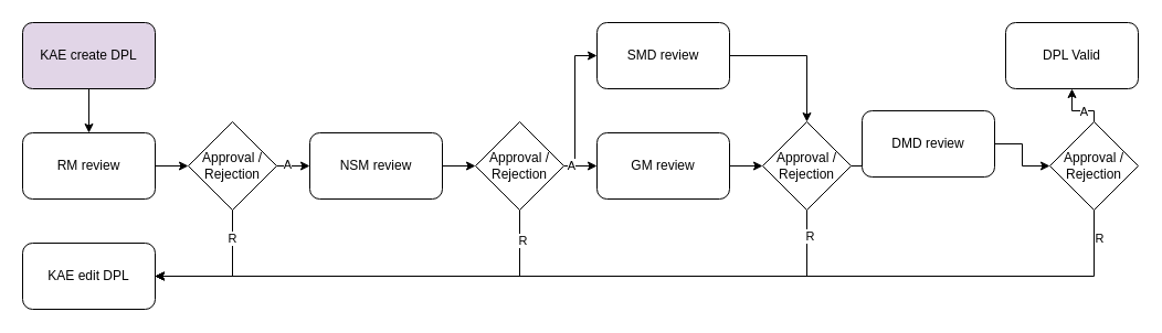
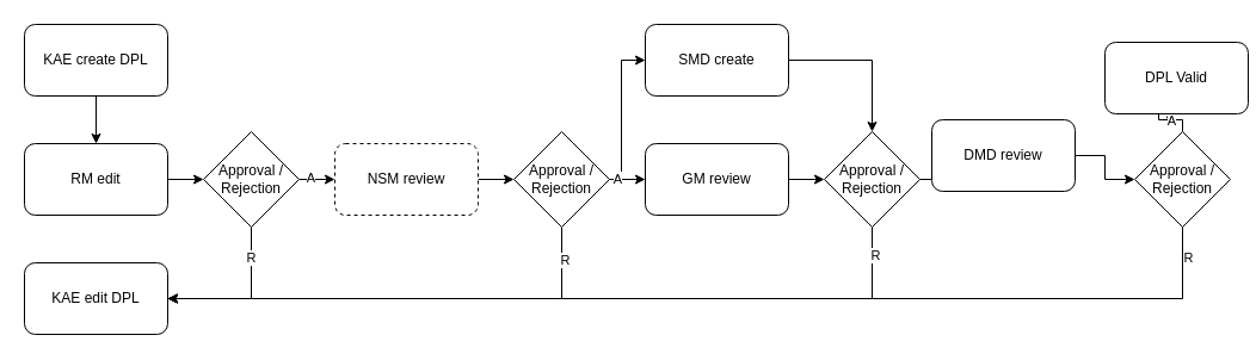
- <mxCell id="3" value="KAE create DPL" style="rounded=1;whiteSpace=wrap;html=1;fillColor=#e1d5e7;" vertex="1" parent="1"><mxGeometry x="20" y="20" width="120" height="60" as="geometry" /></mxCell>
+ <mxCell id="3" value="KAE create DPL" style="rounded=1;whiteSpace=wrap;html=1;" vertex="1" parent="1"><mxGeometry x="20" y="20" width="120" height="60" as="geometry" /></mxCell>
- <mxCell id="28" value="SMD review" style="rounded=1;whiteSpace=wrap;html=1;" vertex="1" parent="1"><mxGeometry x="540" y="20" width="120" height="60" as="geometry" /></mxCell>
+ <mxCell id="28" value="SMD create" style="rounded=1;whiteSpace=wrap;html=1;" vertex="1" parent="1"><mxGeometry x="540" y="20" width="120" height="60" as="geometry" /></mxCell>
- <mxCell id="36" value="DPL Valid" style="rounded=1;whiteSpace=wrap;html=1;" vertex="1" parent="1"><mxGeometry x="910" y="20" width="120" height="60" as="geometry" /></mxCell>
+ <mxCell id="36" value="DPL Valid" style="rounded=1;whiteSpace=wrap;html=1;" vertex="1" parent="1"><mxGeometry x="925" y="35" width="120" height="60" as="geometry" /></mxCell>
- <mxCell id="5" value="RM review" style="rounded=1;whiteSpace=wrap;html=1;" vertex="1" parent="1"><mxGeometry x="20" y="120" width="120" height="60" as="geometry" /></mxCell>
+ <mxCell id="5" value="RM edit" style="rounded=1;whiteSpace=wrap;html=1;" vertex="1" parent="1"><mxGeometry x="20" y="120" width="120" height="60" as="geometry" /></mxCell>
- <mxCell id="13" value="NSM review" style="rounded=1;whiteSpace=wrap;html=1;" vertex="1" parent="1"><mxGeometry x="280" y="120" width="120" height="60" as="geometry" /></mxCell>
+ <mxCell id="13" value="NSM review" style="rounded=1;whiteSpace=wrap;html=1;dashed=1;" vertex="1" parent="1"><mxGeometry x="280" y="120" width="120" height="60" as="geometry" /></mxCell>
